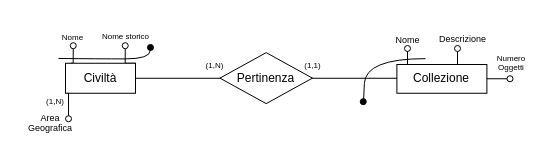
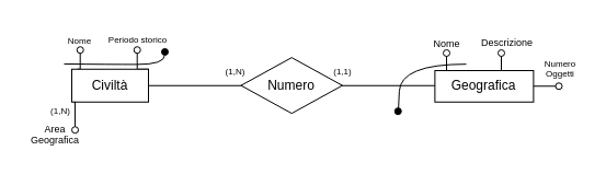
- <mxCell id="2" value="&lt;font style=&quot;font-size: 8px;&quot;&gt;Nome storico&lt;/font&gt;" style="text;html=1;align=center;verticalAlign=middle;whiteSpace=wrap;rounded=0;" vertex="1" parent="1"><mxGeometry x="90.11" y="20.63" width="71" height="29" as="geometry" /></mxCell>
+ <mxCell id="2" value="&lt;font style=&quot;font-size: 8px;&quot;&gt;Periodo storico&lt;/font&gt;" style="text;html=1;align=center;verticalAlign=middle;whiteSpace=wrap;rounded=0;" vertex="1" parent="1"><mxGeometry x="90.11" y="20.63" width="71" height="29" as="geometry" /></mxCell>
- <mxCell id="14" value="Pertinenza" style="shape=rhombus;perimeter=rhombusPerimeter;whiteSpace=wrap;html=1;align=center;" vertex="1" parent="1"><mxGeometry x="219.44" y="52.13" width="92.5" height="51" as="geometry" /></mxCell>
+ <mxCell id="14" value="Numero" style="shape=rhombus;perimeter=rhombusPerimeter;whiteSpace=wrap;html=1;align=center;" vertex="1" parent="1"><mxGeometry x="219.44" y="52.13" width="92.5" height="51" as="geometry" /></mxCell>
- <mxCell id="17" value="Collezione" style="whiteSpace=wrap;html=1;align=center;" vertex="1" parent="1"><mxGeometry x="396.38" y="64" width="90" height="28.75" as="geometry" /></mxCell>
+ <mxCell id="17" value="Geografica" style="whiteSpace=wrap;html=1;align=center;" vertex="1" parent="1"><mxGeometry x="396.38" y="64" width="90" height="28.75" as="geometry" /></mxCell>
